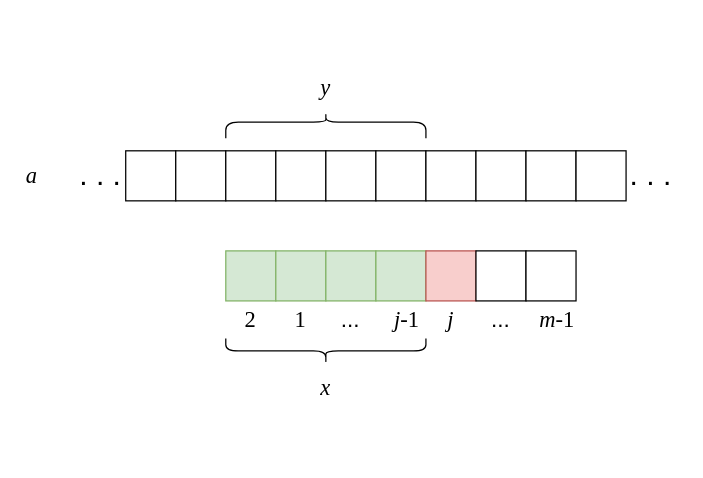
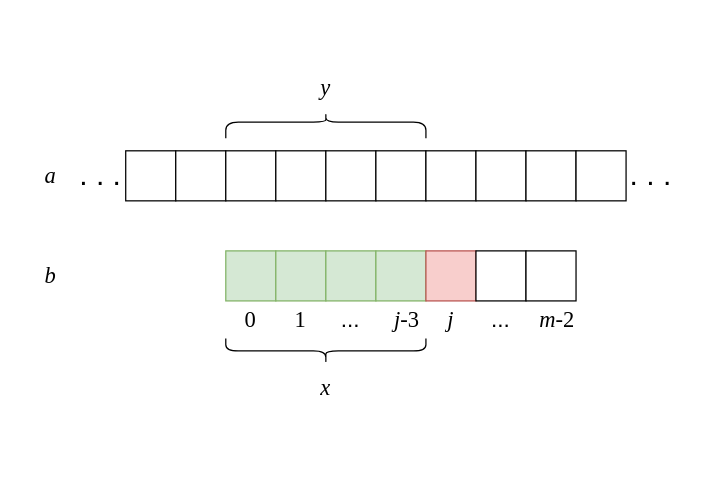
- <mxCell id="27" value="&lt;i&gt;&lt;font style=&quot;font-size: 18px&quot;&gt;a&lt;/font&gt;&lt;/i&gt;" style="text;html=1;strokeColor=none;fillColor=none;align=center;verticalAlign=middle;whiteSpace=wrap;rounded=0;fontFamily=cm;" parent="1" vertex="1"><mxGeometry x="5" y="130" width="40" height="20" as="geometry" /></mxCell>
+ <mxCell id="27" value="&lt;i&gt;&lt;font style=&quot;font-size: 18px&quot;&gt;a&lt;/font&gt;&lt;/i&gt;" style="text;html=1;strokeColor=none;fillColor=none;align=center;verticalAlign=middle;whiteSpace=wrap;rounded=0;fontFamily=cm;" parent="1" vertex="1"><mxGeometry y="130" width="40" height="20" as="geometry" x="20" /></mxCell>
+ <mxCell id="28" value="&lt;i&gt;&lt;font style=&quot;font-size: 18px&quot;&gt;b&lt;/font&gt;&lt;/i&gt;" style="text;html=1;strokeColor=none;fillColor=none;align=center;verticalAlign=middle;whiteSpace=wrap;rounded=0;fontFamily=cm;" parent="1" vertex="1"><mxGeometry y="210" width="40" height="20" as="geometry" x="20" /></mxCell>
- <mxCell id="21" value="&lt;font face=&quot;cm&quot; style=&quot;font-size: 18px&quot;&gt;2&lt;/font&gt;" style="text;html=1;strokeColor=none;fillColor=none;align=center;verticalAlign=middle;whiteSpace=wrap;rounded=0;" parent="1" vertex="1"><mxGeometry x="190" y="250" width="20" height="10" as="geometry" /></mxCell>
+ <mxCell id="21" value="&lt;font face=&quot;cm&quot; style=&quot;font-size: 18px&quot;&gt;0&lt;/font&gt;" style="text;html=1;strokeColor=none;fillColor=none;align=center;verticalAlign=middle;whiteSpace=wrap;rounded=0;" parent="1" vertex="1"><mxGeometry x="190" y="250" width="20" height="10" as="geometry" /></mxCell>
- <mxCell id="33" value="&lt;font face=&quot;cm&quot; style=&quot;font-size: 18px&quot;&gt;&lt;i&gt;j&lt;/i&gt;-1&lt;/font&gt;" style="text;html=1;strokeColor=none;fillColor=none;align=center;verticalAlign=middle;whiteSpace=wrap;rounded=0;" parent="1" vertex="1"><mxGeometry x="310" y="250" width="30" height="10" as="geometry" /></mxCell>
+ <mxCell id="33" value="&lt;font face=&quot;cm&quot; style=&quot;font-size: 18px&quot;&gt;&lt;i&gt;j&lt;/i&gt;-3&lt;/font&gt;" style="text;html=1;strokeColor=none;fillColor=none;align=center;verticalAlign=middle;whiteSpace=wrap;rounded=0;" parent="1" vertex="1"><mxGeometry x="310" y="250" width="30" height="10" as="geometry" /></mxCell>
- <mxCell id="26" value="&lt;font face=&quot;cm&quot; style=&quot;font-size: 18px&quot;&gt;&lt;i&gt;m&lt;/i&gt;-1&lt;/font&gt;" style="text;html=1;strokeColor=none;fillColor=none;align=center;verticalAlign=middle;whiteSpace=wrap;rounded=0;" parent="1" vertex="1"><mxGeometry x="430" y="250" width="30" height="10" as="geometry" /></mxCell>
+ <mxCell id="26" value="&lt;font face=&quot;cm&quot; style=&quot;font-size: 18px&quot;&gt;&lt;i&gt;m&lt;/i&gt;-2&lt;/font&gt;" style="text;html=1;strokeColor=none;fillColor=none;align=center;verticalAlign=middle;whiteSpace=wrap;rounded=0;" parent="1" vertex="1"><mxGeometry x="430" y="250" width="30" height="10" as="geometry" /></mxCell>
